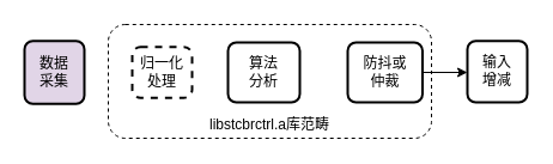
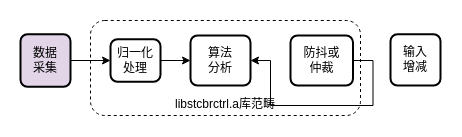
+ <mxCell id="3" style="edgeStyle=orthogonalEdgeStyle;rounded=0;orthogonalLoop=1;jettySize=auto;html=1;exitX=1;exitY=0.5;exitDx=0;exitDy=0;entryX=0;entryY=0.5;entryDx=0;entryDy=0;" edge="1" parent="1" source="4" target="10"><mxGeometry relative="1" as="geometry" /></mxCell>
- <mxCell id="10" value="归一化&lt;br&gt;处理" style="rounded=1;whiteSpace=wrap;html=1;absoluteArcSize=1;arcSize=14;strokeWidth=2;dashed=1;" vertex="1" parent="1"><mxGeometry x="110" y="38.75" width="50" height="42.5" as="geometry" /></mxCell>
+ <mxCell id="10" value="归一化&lt;br&gt;处理" style="rounded=1;whiteSpace=wrap;html=1;absoluteArcSize=1;arcSize=14;strokeWidth=2;" vertex="1" parent="1"><mxGeometry x="110" y="38.75" width="50" height="42.5" as="geometry" /></mxCell>
+ <mxCell id="9" style="edgeStyle=orthogonalEdgeStyle;rounded=0;orthogonalLoop=1;jettySize=auto;html=1;exitX=1;exitY=0.5;exitDx=0;exitDy=0;entryX=0;entryY=0.5;entryDx=0;entryDy=0;" edge="1" parent="1" source="10" target="5"><mxGeometry relative="1" as="geometry" /></mxCell>
- <mxCell id="6" style="edgeStyle=orthogonalEdgeStyle;rounded=0;orthogonalLoop=1;jettySize=auto;html=1;exitX=1;exitY=0.5;exitDx=0;exitDy=0;entryX=0;entryY=0.5;entryDx=0;entryDy=0;" edge="1" parent="1" source="7" target="8"><mxGeometry relative="1" as="geometry" /></mxCell>
+ <mxCell id="6" style="edgeStyle=orthogonalEdgeStyle;rounded=0;orthogonalLoop=1;jettySize=auto;html=1;exitX=1;exitY=0.5;exitDx=0;exitDy=0;" edge="1" parent="1" source="7" target="5"><mxGeometry relative="1" as="geometry" /></mxCell>
